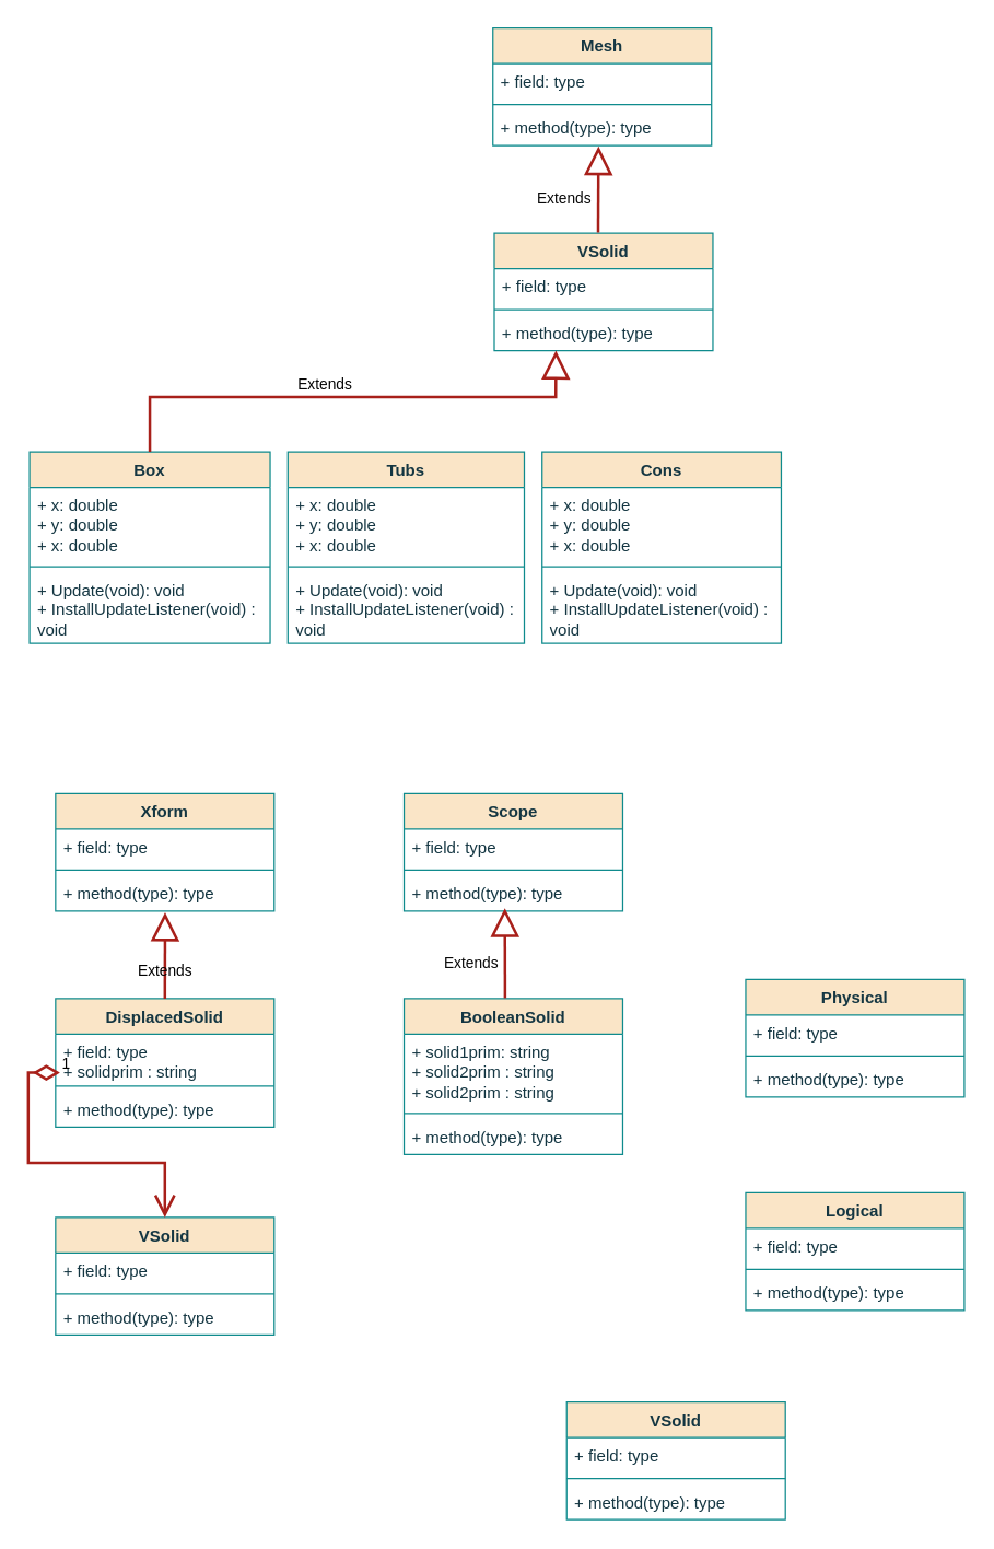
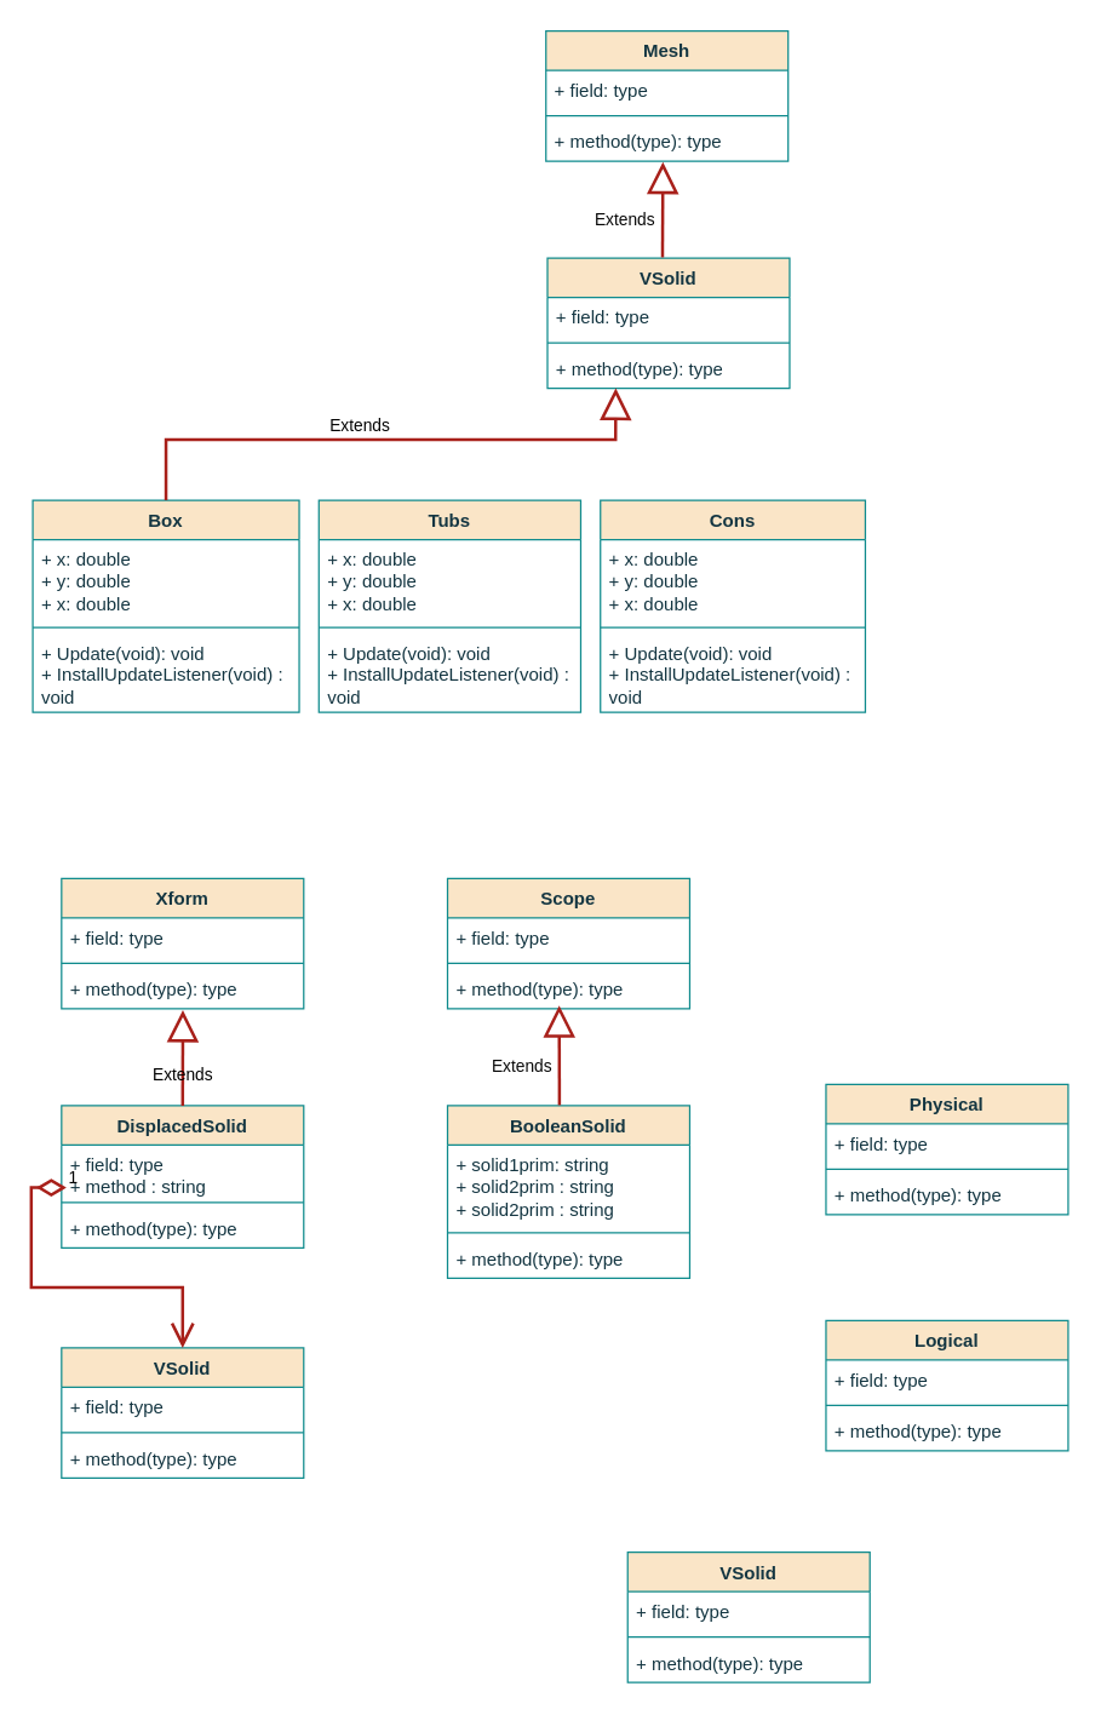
- <mxCell id="23" value="+ field: type&lt;div&gt;+ solidprim : string&lt;/div&gt;" style="text;strokeColor=none;fillColor=none;align=left;verticalAlign=top;spacingLeft=4;spacingRight=4;overflow=hidden;rotatable=0;points=[[0,0.5],[1,0.5]];portConstraint=eastwest;whiteSpace=wrap;html=1;labelBackgroundColor=none;fontColor=#143642;" vertex="1" parent="22"><mxGeometry y="26" width="160" height="34" as="geometry" /></mxCell>
+ <mxCell id="23" value="+ field: type&lt;div&gt;+ method : string&lt;/div&gt;" style="text;strokeColor=none;fillColor=none;align=left;verticalAlign=top;spacingLeft=4;spacingRight=4;overflow=hidden;rotatable=0;points=[[0,0.5],[1,0.5]];portConstraint=eastwest;whiteSpace=wrap;html=1;labelBackgroundColor=none;fontColor=#143642;" vertex="1" parent="22"><mxGeometry y="26" width="160" height="34" as="geometry" /></mxCell>
